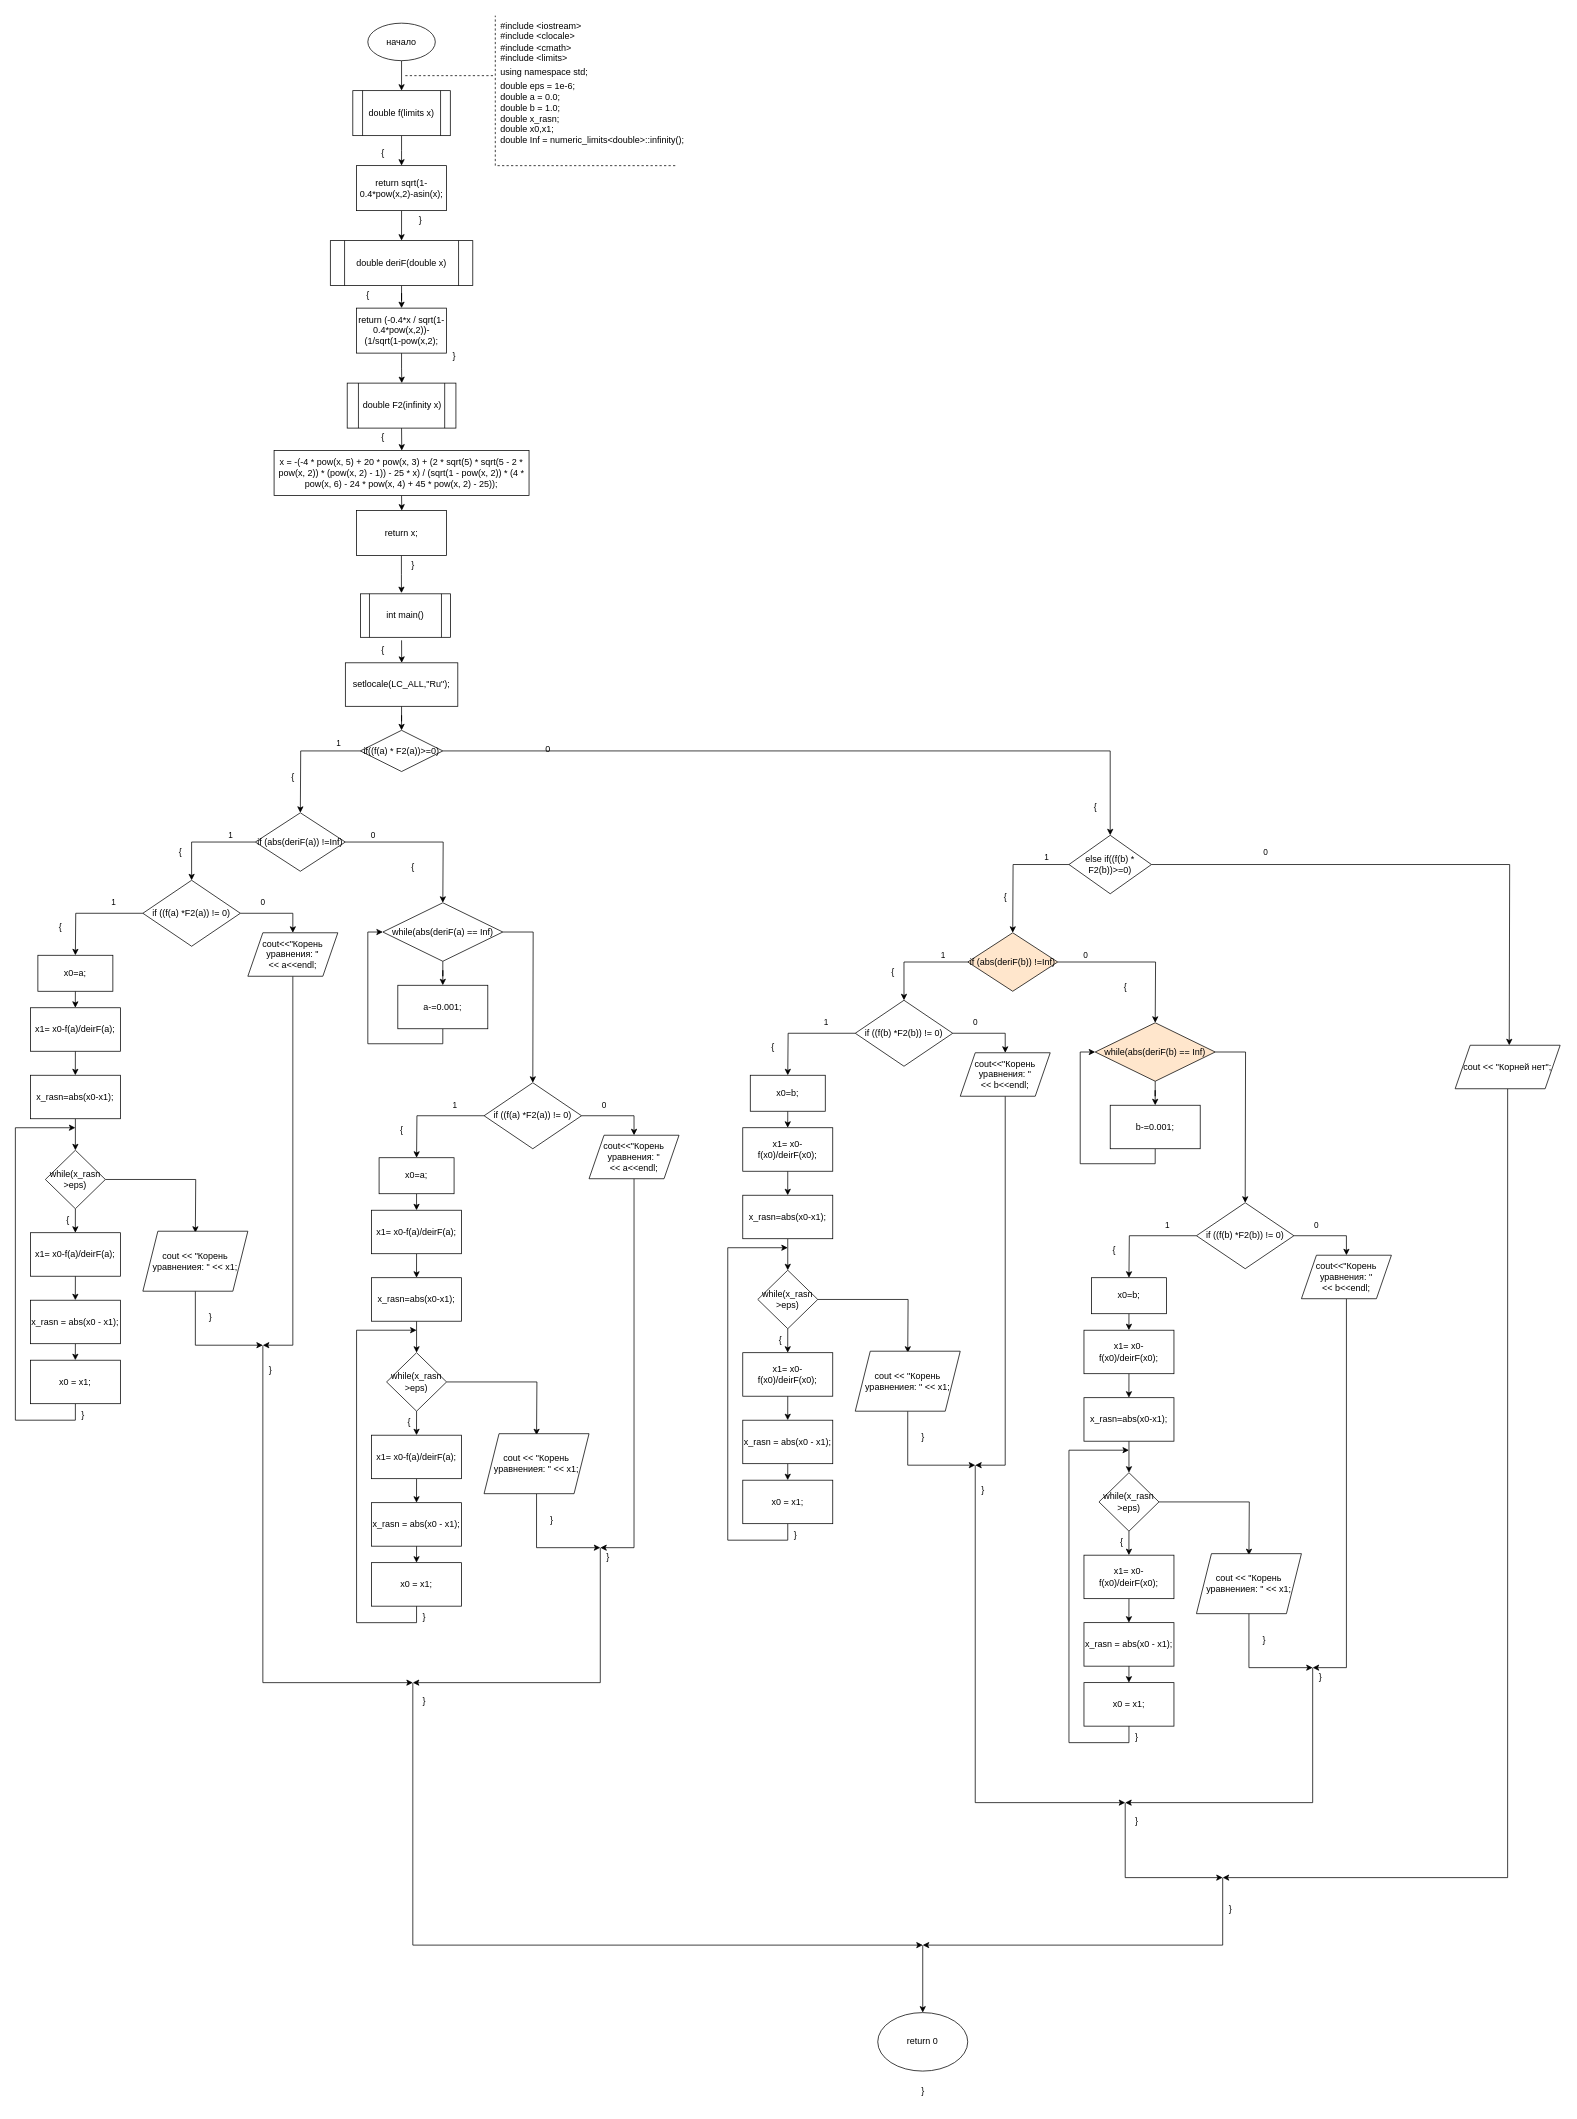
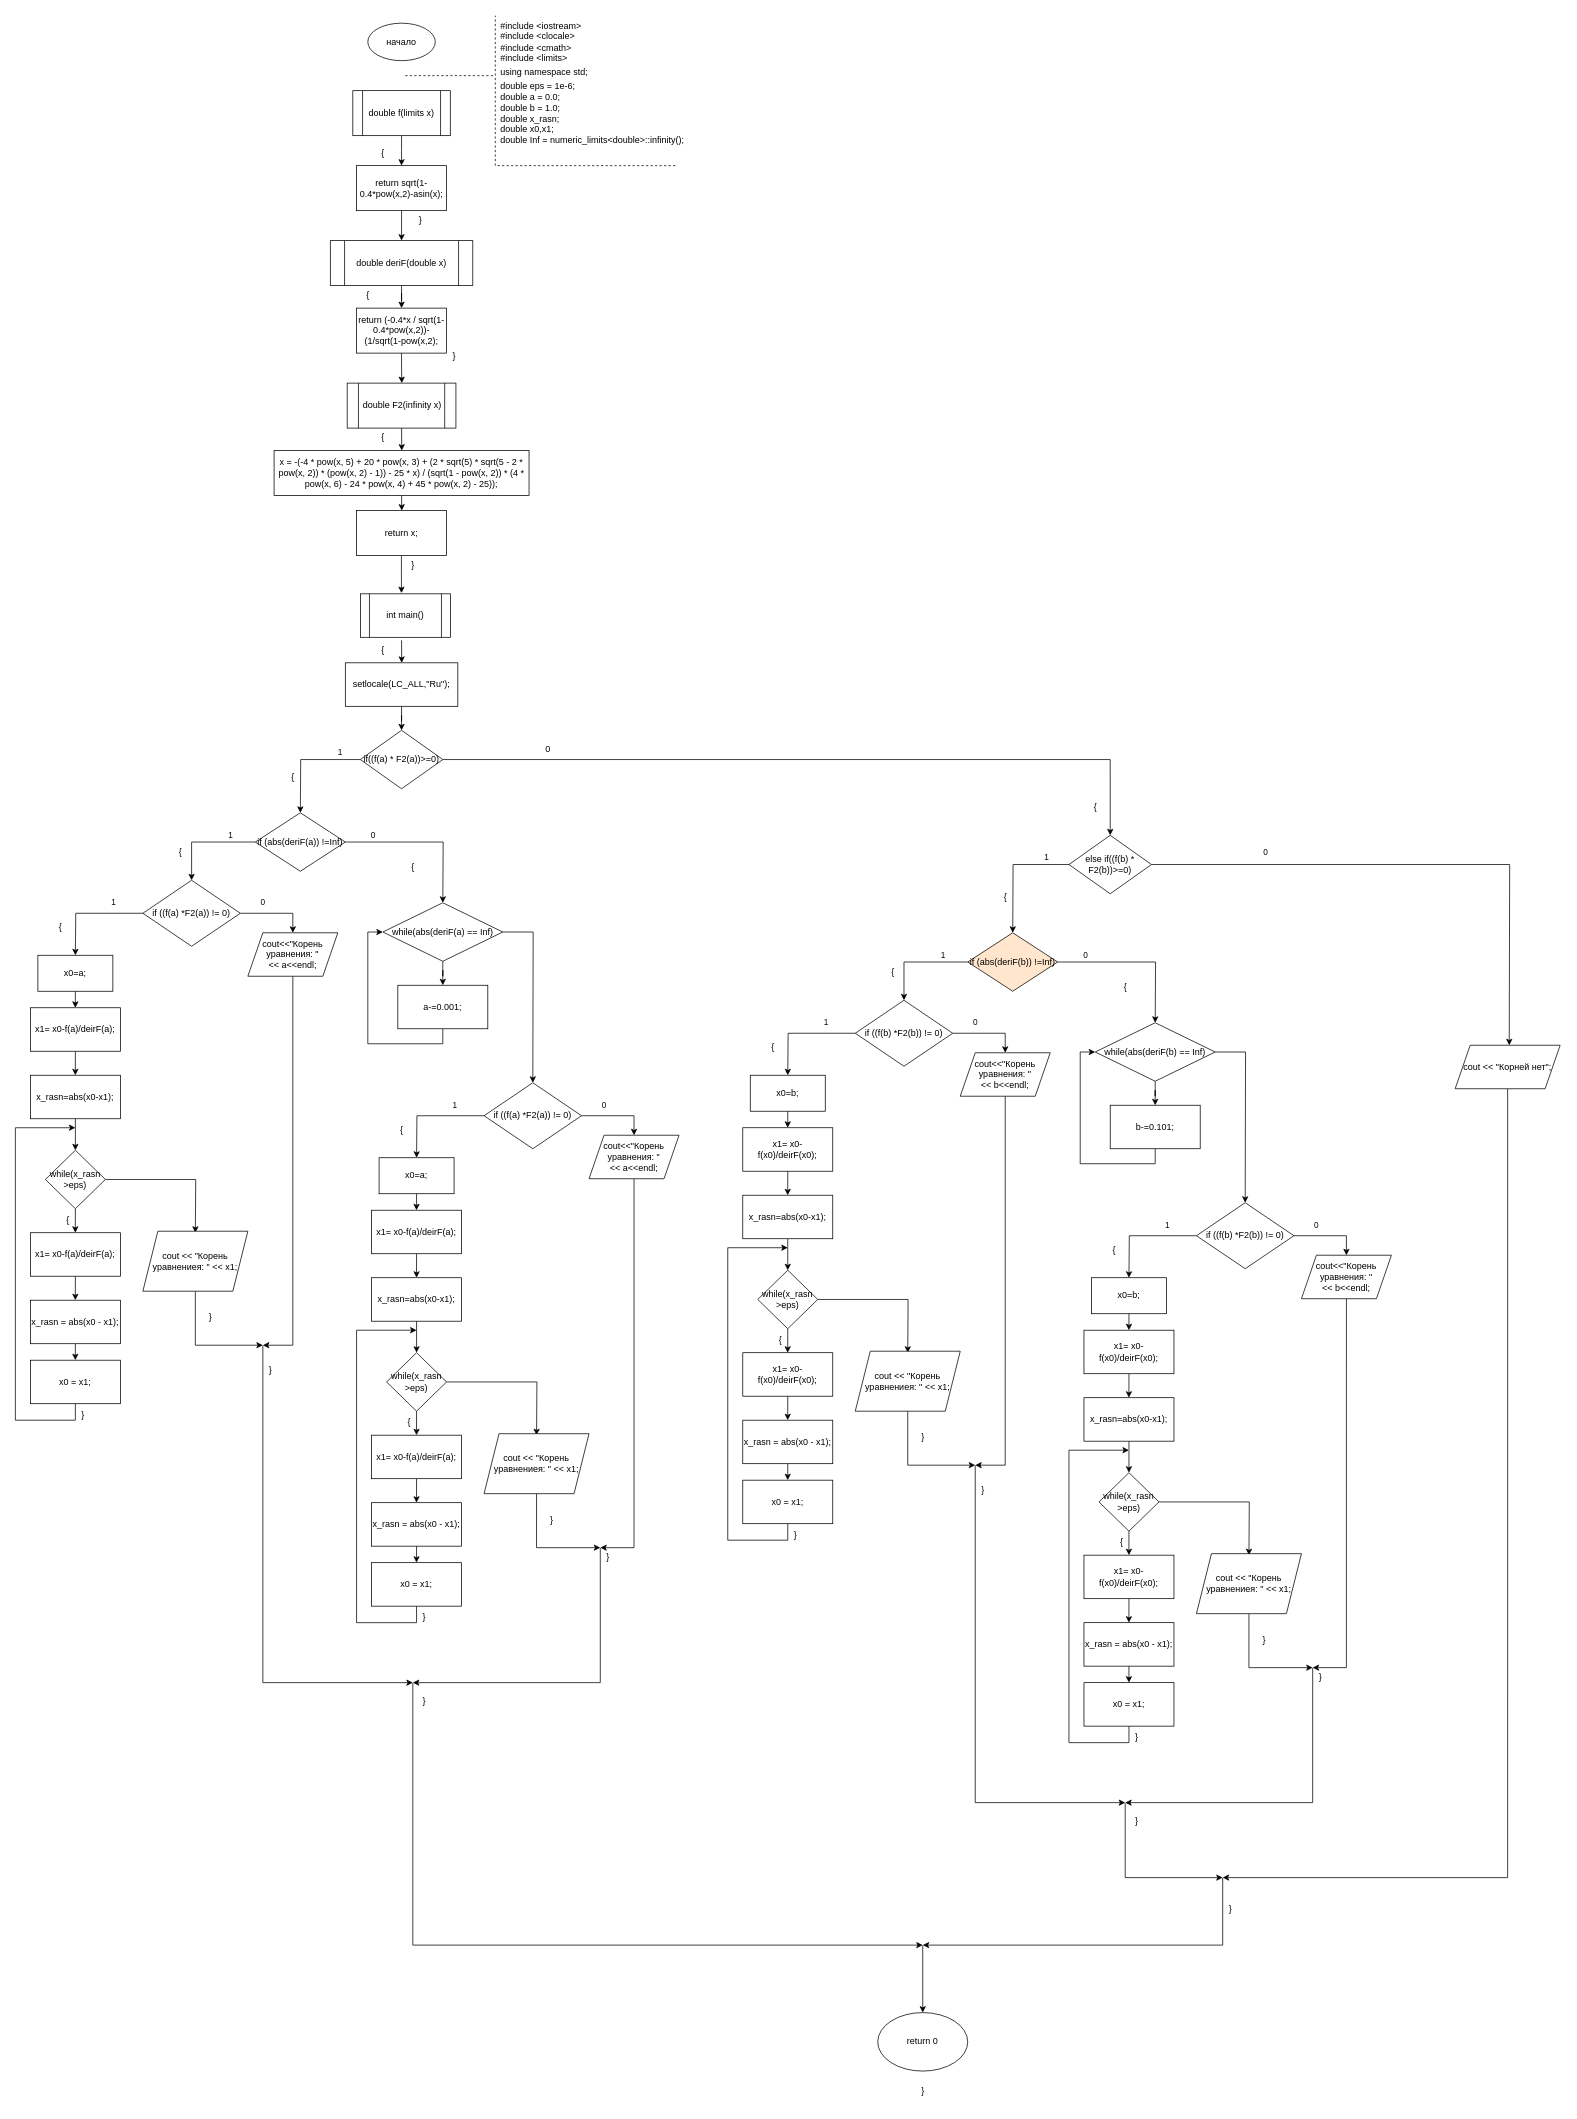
- <mxCell id="2" style="edgeStyle=orthogonalEdgeStyle;rounded=0;orthogonalLoop=1;jettySize=auto;html=1;exitX=0.5;exitY=1;exitDx=0;exitDy=0;" parent="1" source="3" target="5" edge="1"><mxGeometry relative="1" as="geometry"><mxPoint x="535" y="120" as="targetPoint" /></mxGeometry></mxCell>
- <mxCell id="19" value="if((f(a) * F2(a))&amp;gt;=0)" style="rhombus;whiteSpace=wrap;html=1;" parent="1" vertex="1"><mxGeometry x="480.02" y="973" width="110" height="55" as="geometry" /></mxCell>
+ <mxCell id="19" value="if((f(a) * F2(a))&amp;gt;=0)" style="rhombus;whiteSpace=wrap;html=1;" parent="1" vertex="1"><mxGeometry x="480.02" y="973" width="110" height="78" as="geometry" /></mxCell>
- <mxCell id="136" value="while(abs(deriF(b) == Inf)" style="rhombus;whiteSpace=wrap;html=1;fillColor=#ffe6cc;" parent="1" vertex="1"><mxGeometry x="1460.02" y="1363" width="160" height="78" as="geometry" /></mxCell>
+ <mxCell id="136" value="while(abs(deriF(b) == Inf)" style="rhombus;whiteSpace=wrap;html=1;" parent="1" vertex="1"><mxGeometry x="1460.02" y="1363" width="160" height="78" as="geometry" /></mxCell>
- <mxCell id="138" value="b-=0.001;" style="rounded=0;whiteSpace=wrap;html=1;" parent="1" vertex="1"><mxGeometry x="1480.022" y="1473" width="120" height="58" as="geometry" /></mxCell>
+ <mxCell id="138" value="b-=0.101;" style="rounded=0;whiteSpace=wrap;html=1;" parent="1" vertex="1"><mxGeometry x="1480.022" y="1473" width="120" height="58" as="geometry" /></mxCell>
